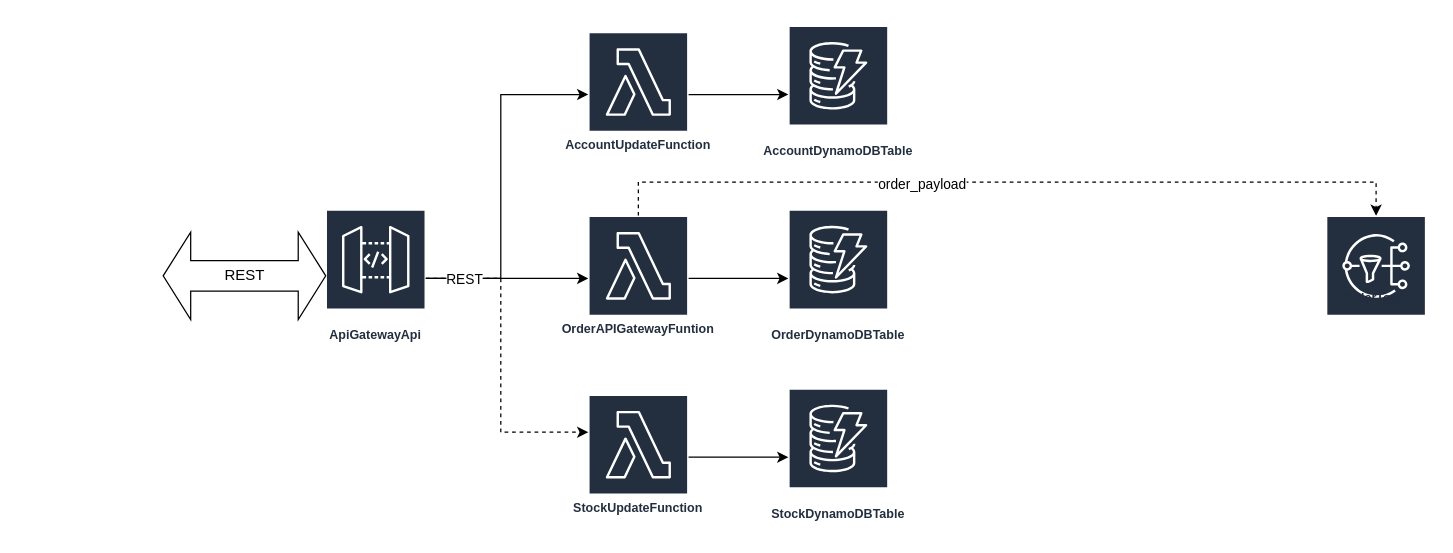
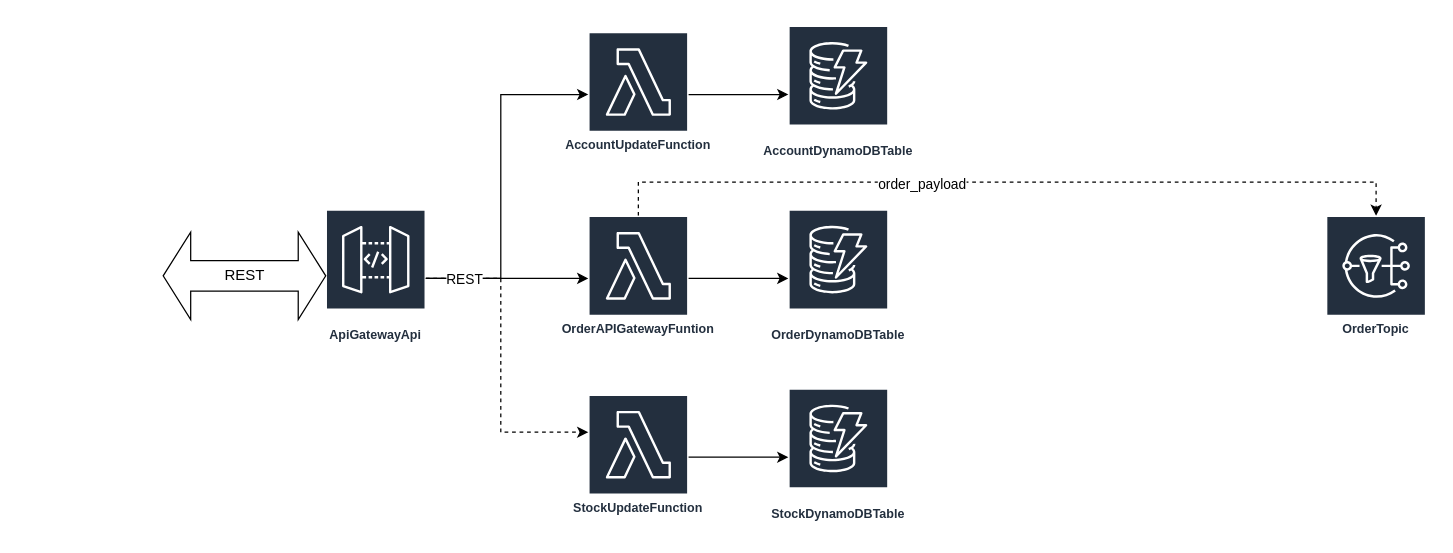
- <mxCell id="20" value="OrderTopic" style="sketch=0;outlineConnect=0;fontColor=#232F3E;gradientColor=none;strokeColor=#ffffff;fillColor=#232F3E;dashed=0;verticalLabelPosition=middle;verticalAlign=bottom;align=center;html=1;whiteSpace=wrap;fontSize=10;fontStyle=1;spacing=3;shape=mxgraph.aws4.productIcon;prIcon=mxgraph.aws4.sns;" vertex="1" parent="1"><mxGeometry x="1060" y="172" width="80" height="75" as="geometry" /></mxCell>
+ <mxCell id="20" value="OrderTopic" style="sketch=0;outlineConnect=0;fontColor=#232F3E;gradientColor=none;strokeColor=#ffffff;fillColor=#232F3E;dashed=0;verticalLabelPosition=middle;verticalAlign=bottom;align=center;html=1;whiteSpace=wrap;fontSize=10;fontStyle=1;spacing=3;shape=mxgraph.aws4.productIcon;prIcon=mxgraph.aws4.sns;" vertex="1" parent="1"><mxGeometry x="1060" y="172" width="80" height="100" as="geometry" /></mxCell>
